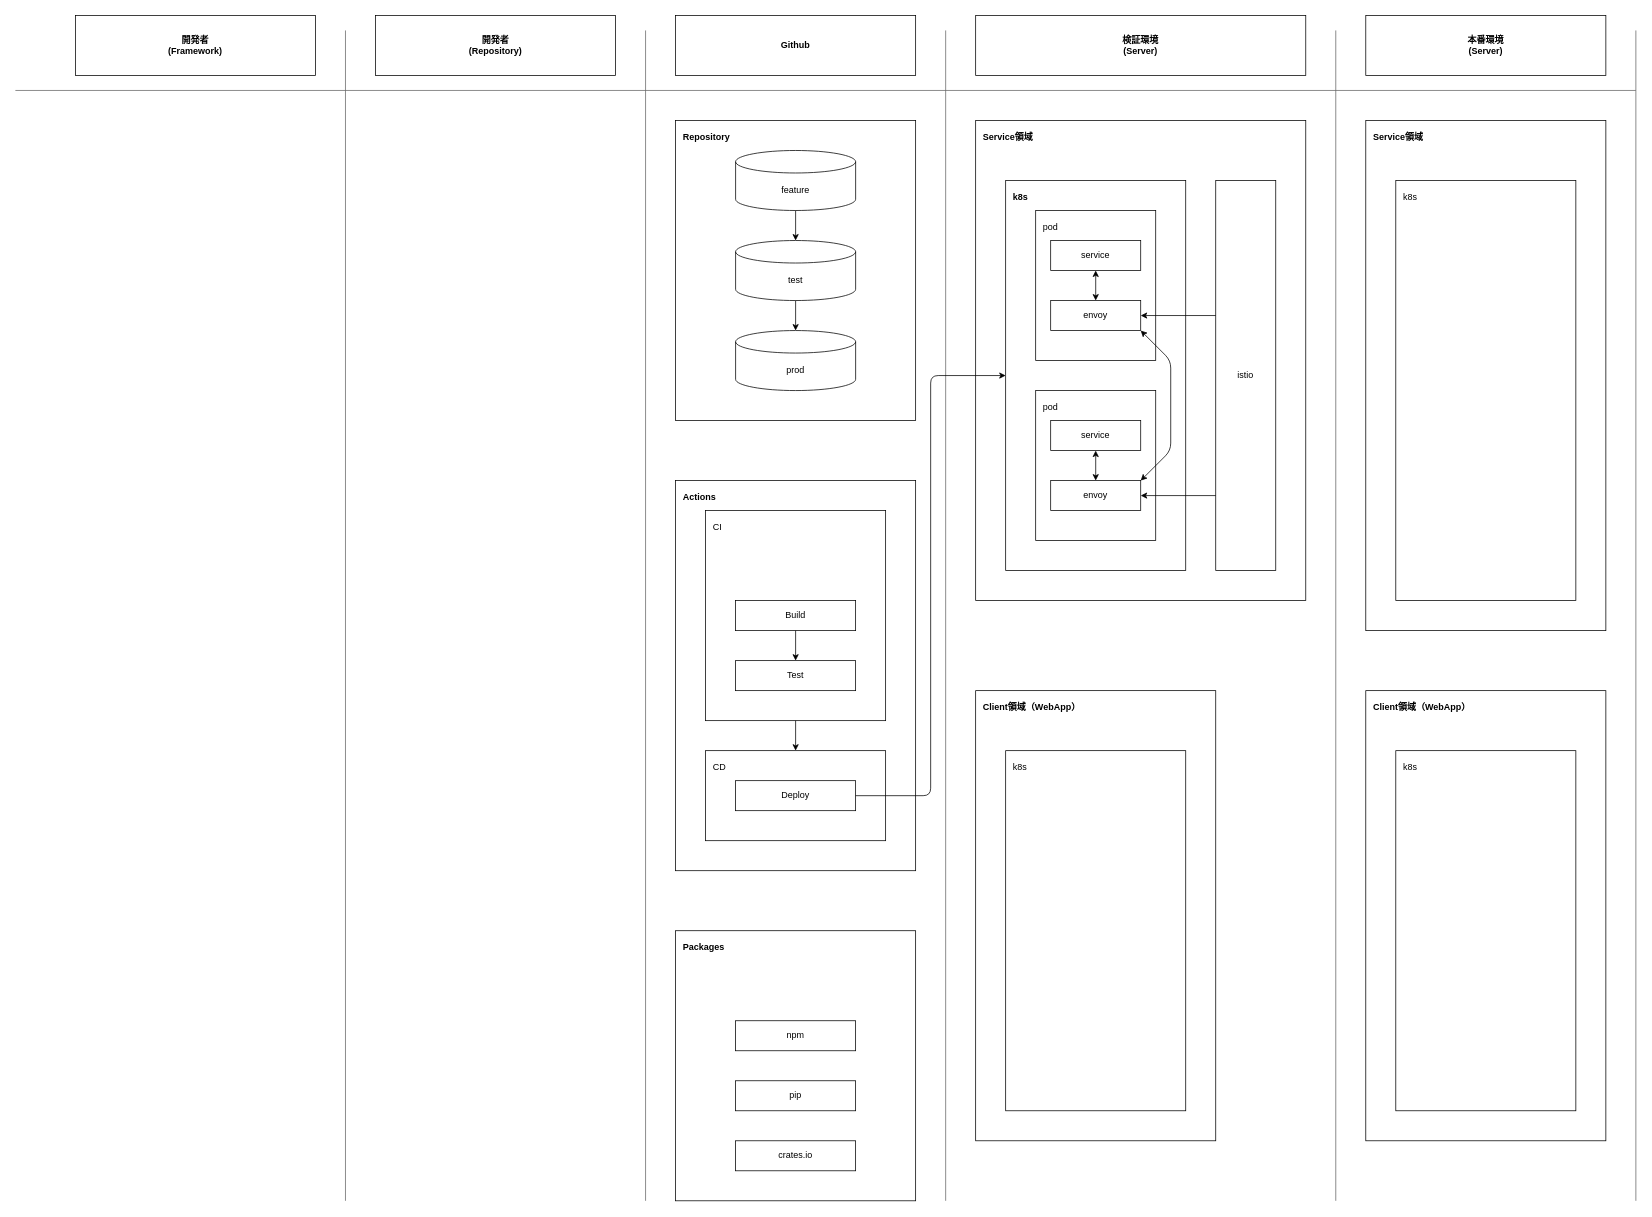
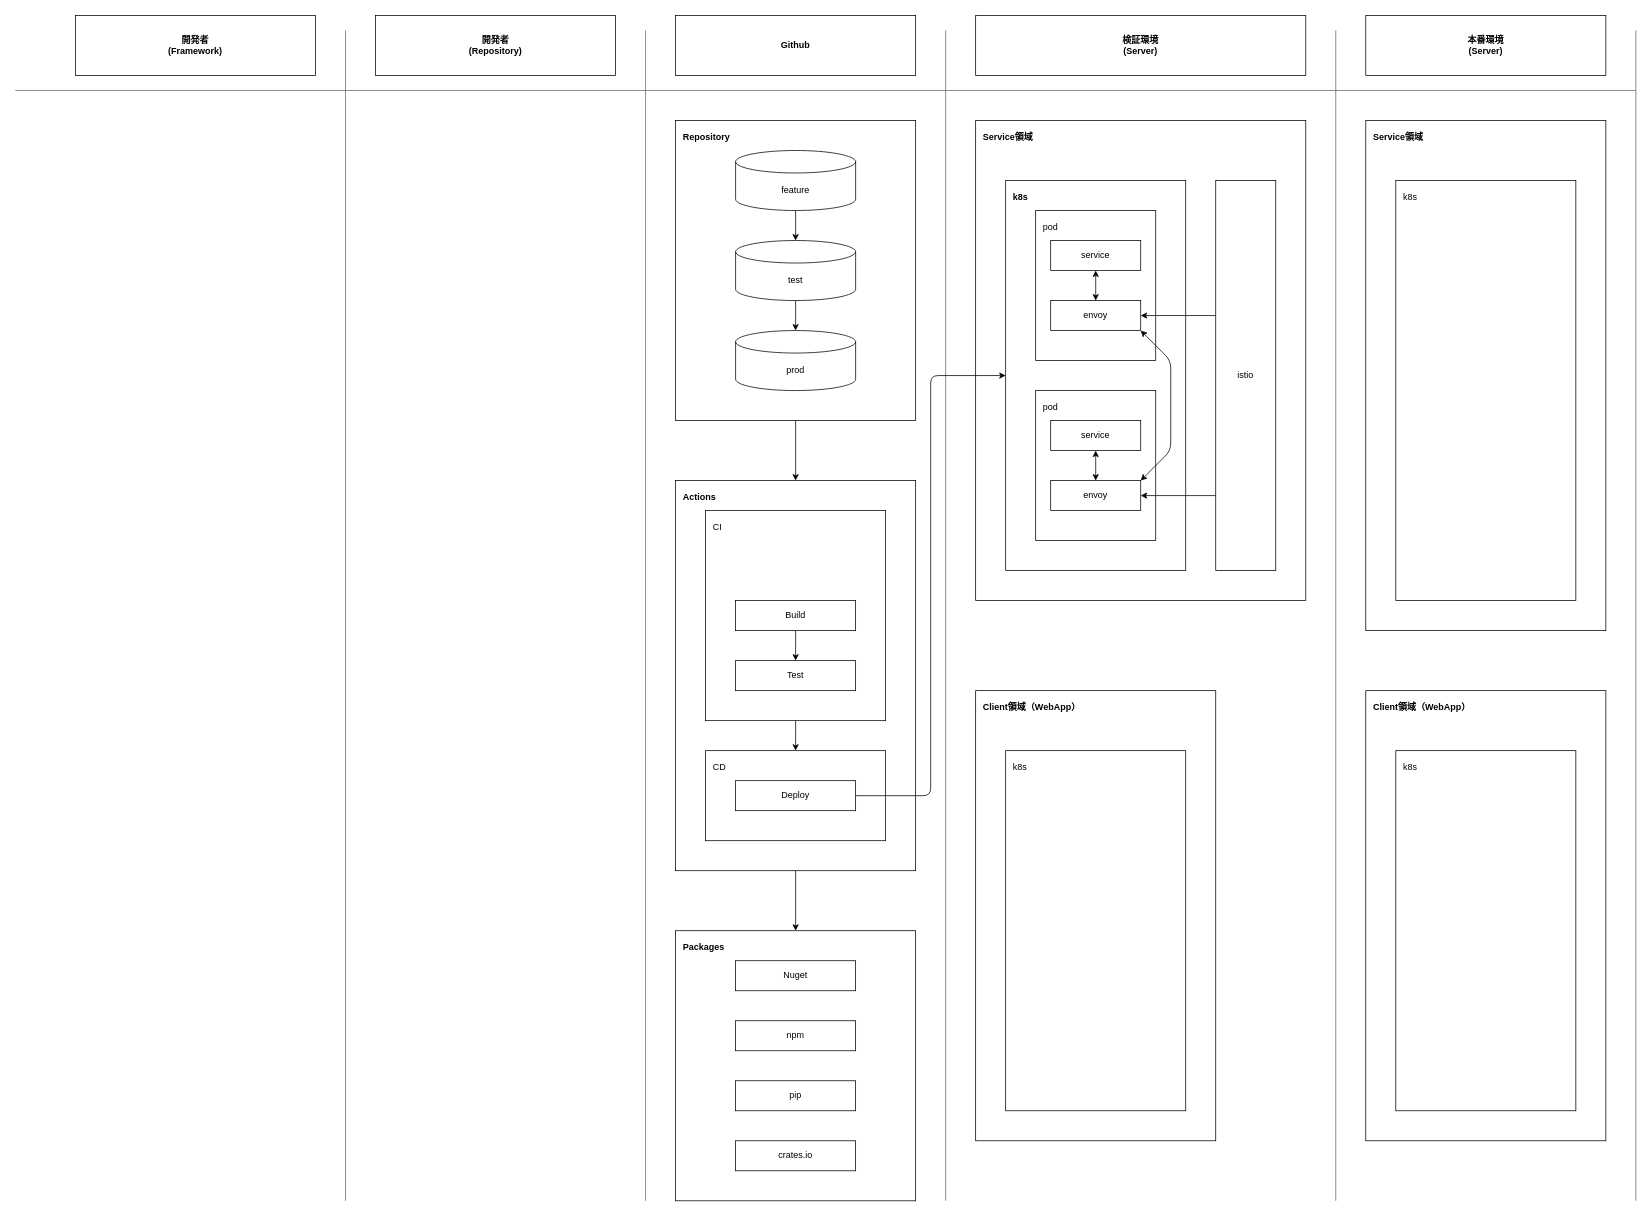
+ <mxCell id="19" value="" style="endArrow=classic;html=1;exitX=0.5;exitY=1;exitDx=0;exitDy=0;entryX=0.5;entryY=0;entryDx=0;entryDy=0;" parent="1" source="7" target="11" edge="1"><mxGeometry width="50" height="50" relative="1" as="geometry"><mxPoint x="1420" y="710" as="sourcePoint" /><mxPoint x="1470" y="660" as="targetPoint" /></mxGeometry></mxCell>
+ <mxCell id="26" value="" style="endArrow=classic;html=1;exitX=0.5;exitY=1;exitDx=0;exitDy=0;entryX=0.5;entryY=0;entryDx=0;entryDy=0;" parent="1" source="11" target="22" edge="1"><mxGeometry width="50" height="50" relative="1" as="geometry"><mxPoint x="1420" y="820" as="sourcePoint" /><mxPoint x="1130" y="1220" as="targetPoint" /></mxGeometry></mxCell>
+ <mxCell id="23" value="Nuget" style="rounded=0;whiteSpace=wrap;html=1;" parent="1" vertex="1"><mxGeometry x="980" y="1280" width="160" height="40" as="geometry" /></mxCell>
